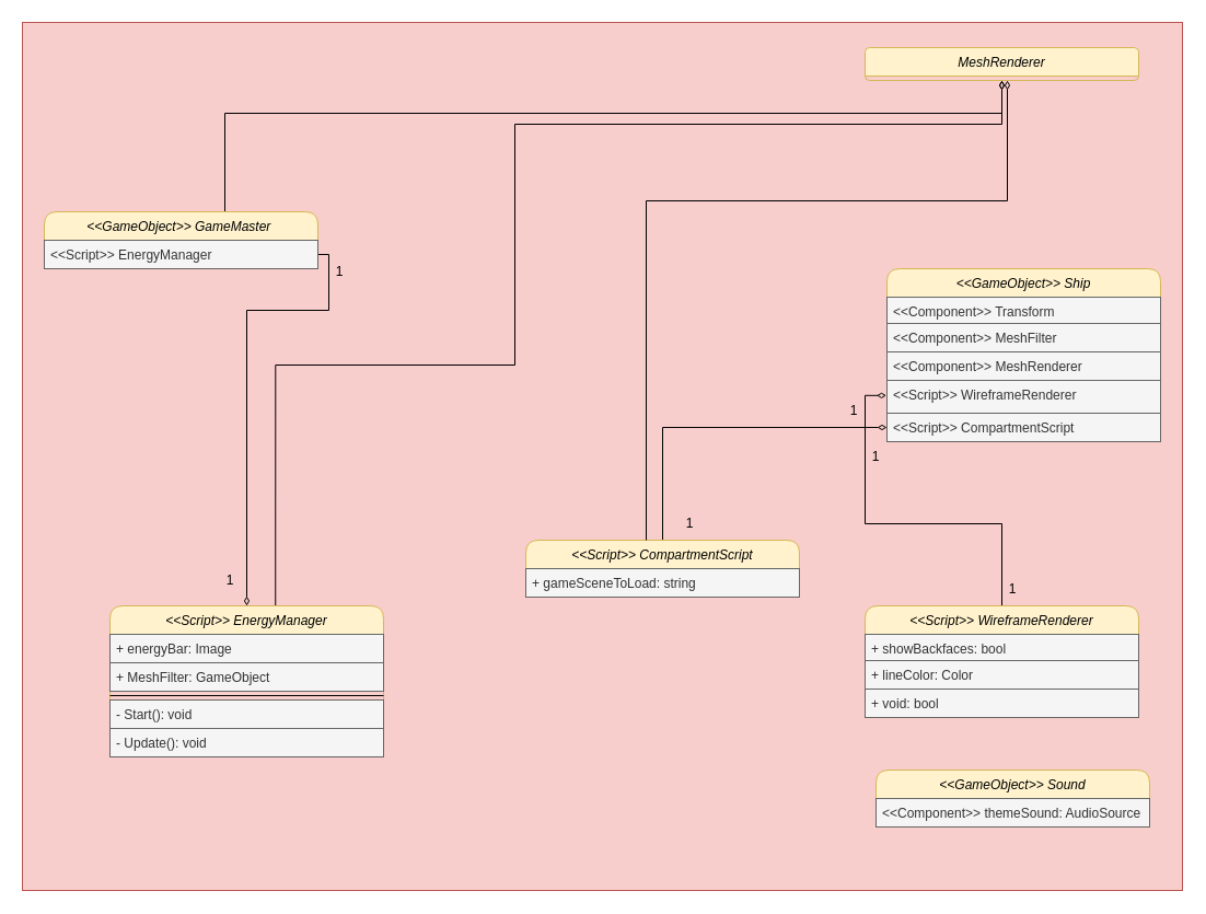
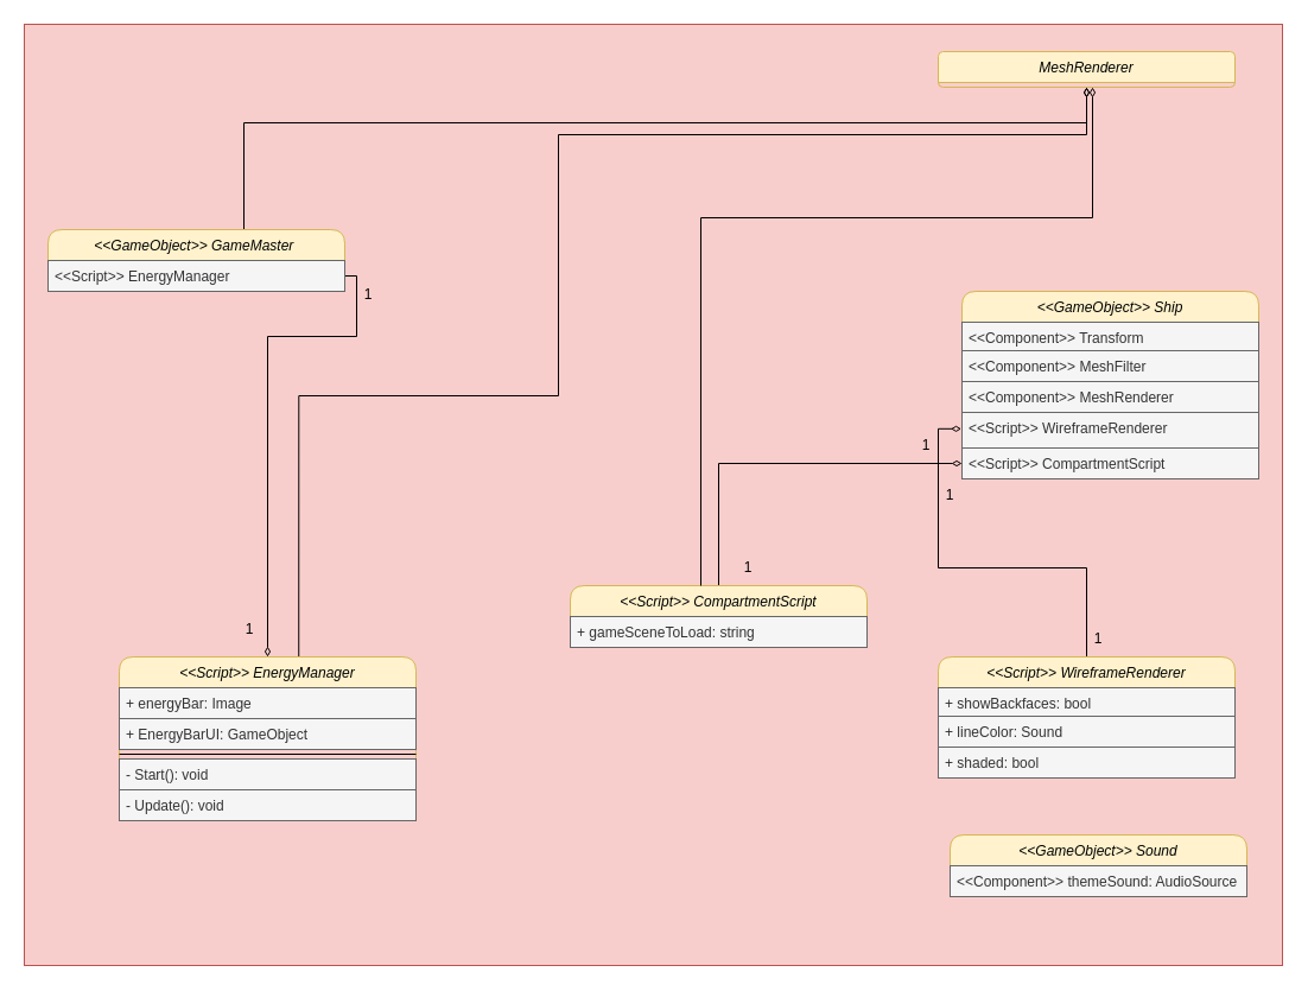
- <mxCell id="25" value="+ lineColor: Color" style="text;align=left;verticalAlign=top;spacingLeft=4;spacingRight=4;overflow=hidden;rotatable=0;points=[[0,0.5],[1,0.5]];portConstraint=eastwest;fillColor=#f5f5f5;fontColor=#333333;strokeColor=#666666;" vertex="1" parent="1"><mxGeometry x="790" y="603" width="250" height="26" as="geometry" /></mxCell>
+ <mxCell id="25" value="+ lineColor: Sound" style="text;align=left;verticalAlign=top;spacingLeft=4;spacingRight=4;overflow=hidden;rotatable=0;points=[[0,0.5],[1,0.5]];portConstraint=eastwest;fillColor=#f5f5f5;fontColor=#333333;strokeColor=#666666;" vertex="1" parent="1"><mxGeometry x="790" y="603" width="250" height="26" as="geometry" /></mxCell>
- <mxCell id="7" value="+ MeshFilter: GameObject" style="text;align=left;verticalAlign=top;spacingLeft=4;spacingRight=4;overflow=hidden;rotatable=0;points=[[0,0.5],[1,0.5]];portConstraint=eastwest;fillColor=#f5f5f5;fontColor=#333333;strokeColor=#666666;" vertex="1" parent="5"><mxGeometry y="52" width="250" height="26" as="geometry" /></mxCell>
+ <mxCell id="7" value="+ EnergyBarUI: GameObject" style="text;align=left;verticalAlign=top;spacingLeft=4;spacingRight=4;overflow=hidden;rotatable=0;points=[[0,0.5],[1,0.5]];portConstraint=eastwest;fillColor=#f5f5f5;fontColor=#333333;strokeColor=#666666;" vertex="1" parent="5"><mxGeometry y="52" width="250" height="26" as="geometry" /></mxCell>
- <mxCell id="26" value="+ void: bool" style="text;align=left;verticalAlign=top;spacingLeft=4;spacingRight=4;overflow=hidden;rotatable=0;points=[[0,0.5],[1,0.5]];portConstraint=eastwest;fillColor=#f5f5f5;fontColor=#333333;strokeColor=#666666;" vertex="1" parent="1"><mxGeometry x="790" y="629" width="250" height="26" as="geometry" /></mxCell>
+ <mxCell id="26" value="+ shaded: bool" style="text;align=left;verticalAlign=top;spacingLeft=4;spacingRight=4;overflow=hidden;rotatable=0;points=[[0,0.5],[1,0.5]];portConstraint=eastwest;fillColor=#f5f5f5;fontColor=#333333;strokeColor=#666666;" vertex="1" parent="1"><mxGeometry x="790" y="629" width="250" height="26" as="geometry" /></mxCell>
